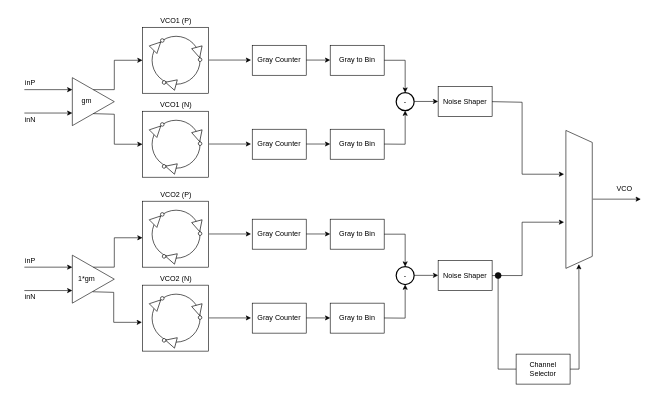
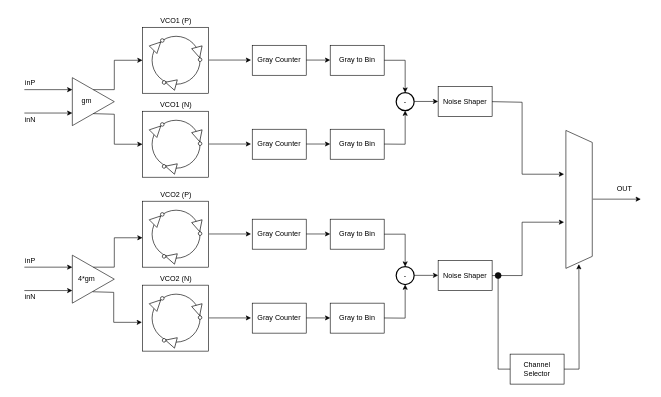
- <mxCell id="100" value="VCO" style="text;html=1;align=center;verticalAlign=middle;whiteSpace=wrap;rounded=0;" vertex="1" parent="1"><mxGeometry x="1011" y="300" width="60" height="30" as="geometry" /></mxCell>
+ <mxCell id="100" value="OUT" style="text;html=1;align=center;verticalAlign=middle;whiteSpace=wrap;rounded=0;" vertex="1" parent="1"><mxGeometry x="1011" y="300" width="60" height="30" as="geometry" /></mxCell>
- <mxCell id="91" value="1*gm" style="text;html=1;align=center;verticalAlign=middle;whiteSpace=wrap;rounded=0;" vertex="1" parent="1"><mxGeometry x="114" y="449" width="60" height="30" as="geometry" /></mxCell>
+ <mxCell id="91" value="4*gm" style="text;html=1;align=center;verticalAlign=middle;whiteSpace=wrap;rounded=0;" vertex="1" parent="1"><mxGeometry x="114" y="449" width="60" height="30" as="geometry" /></mxCell>
- <mxCell id="81" value="Channel Selector" style="rounded=0;whiteSpace=wrap;html=1;" vertex="1" parent="1"><mxGeometry x="860" y="590" width="90" height="50" as="geometry" /></mxCell>
+ <mxCell id="81" value="Channel Selector" style="rounded=0;whiteSpace=wrap;html=1;" vertex="1" parent="1"><mxGeometry x="850" y="590" width="90" height="50" as="geometry" /></mxCell>
